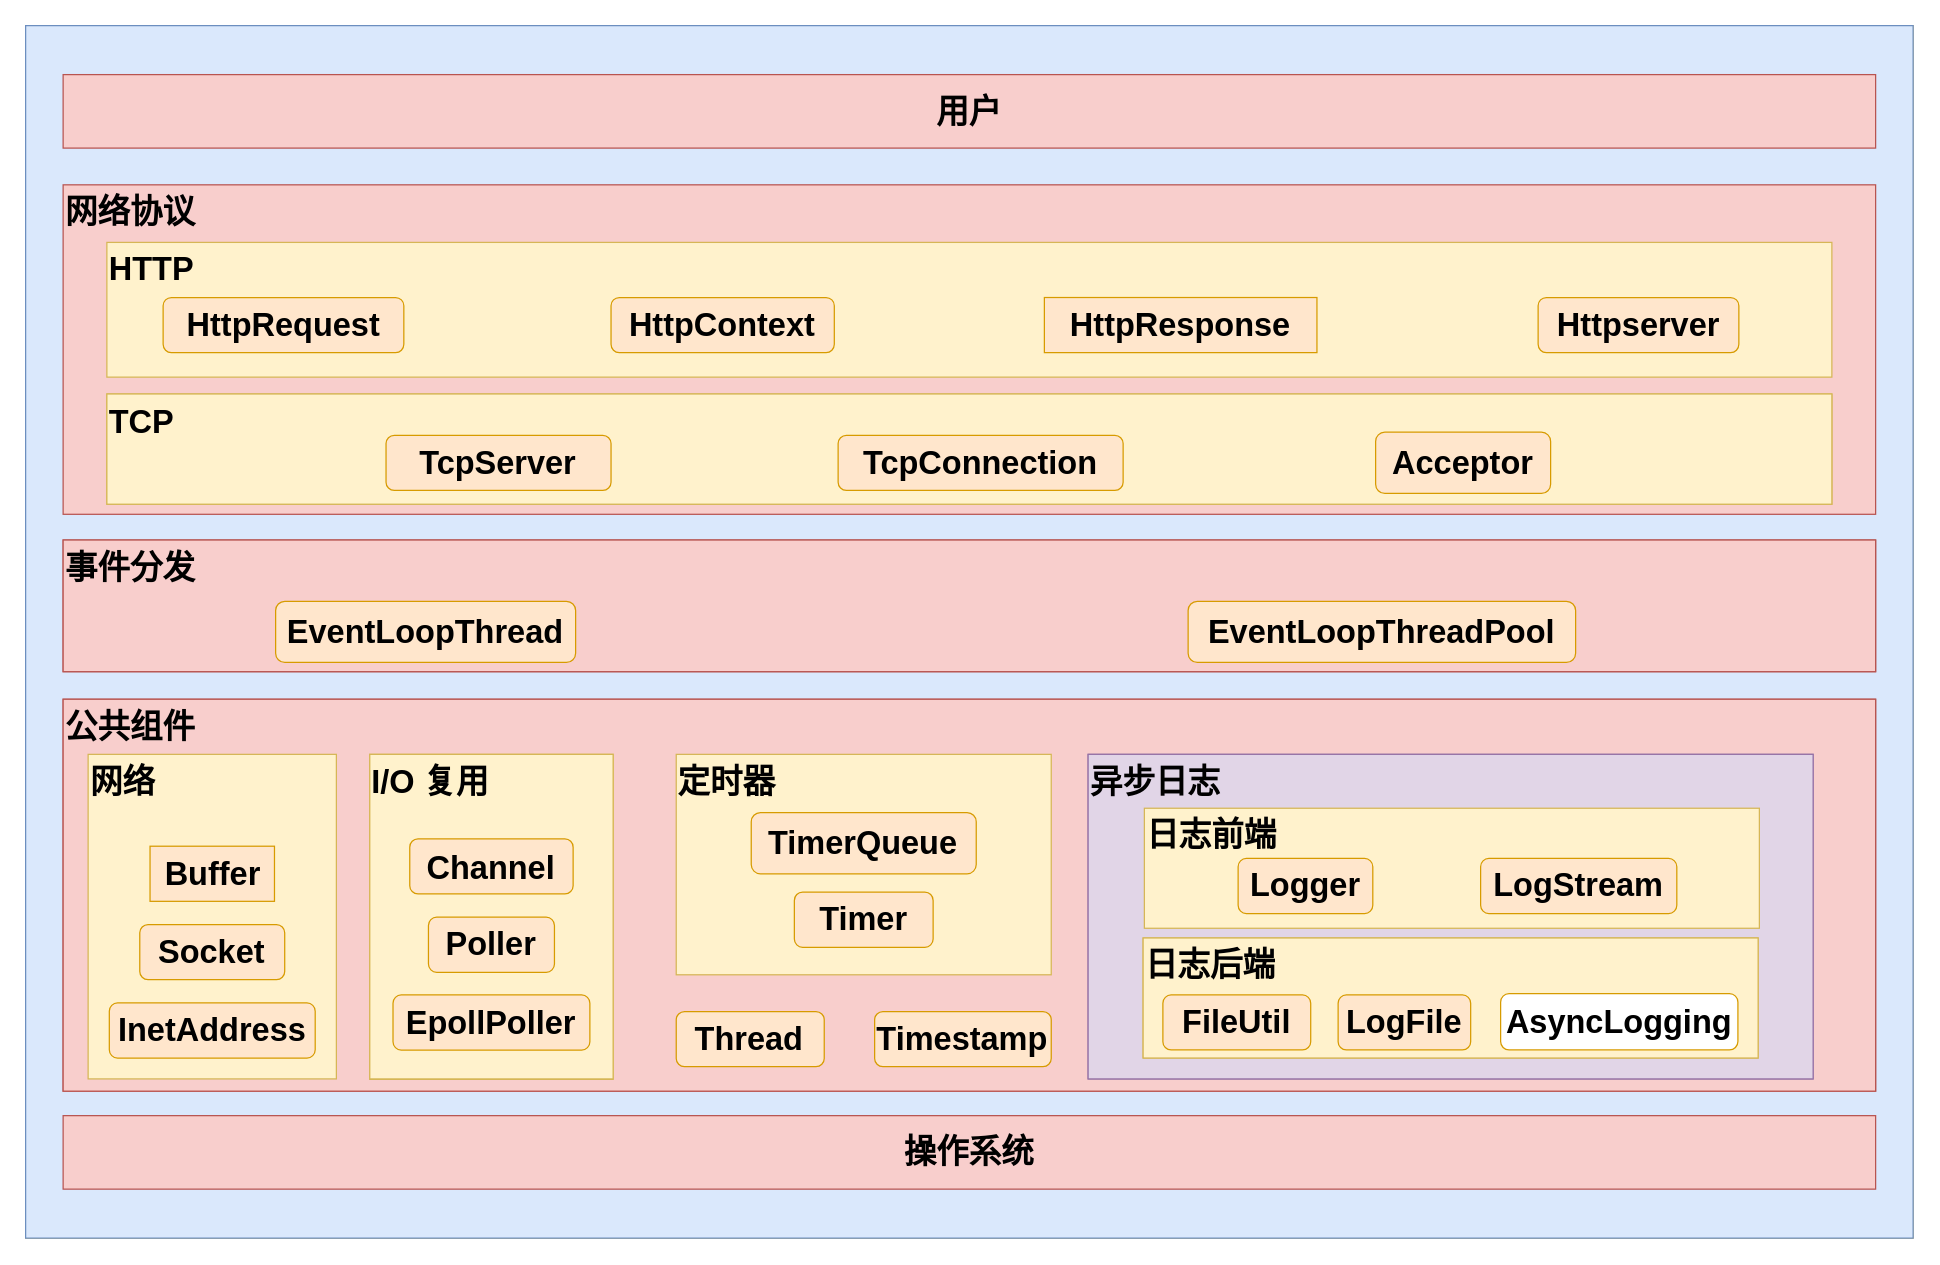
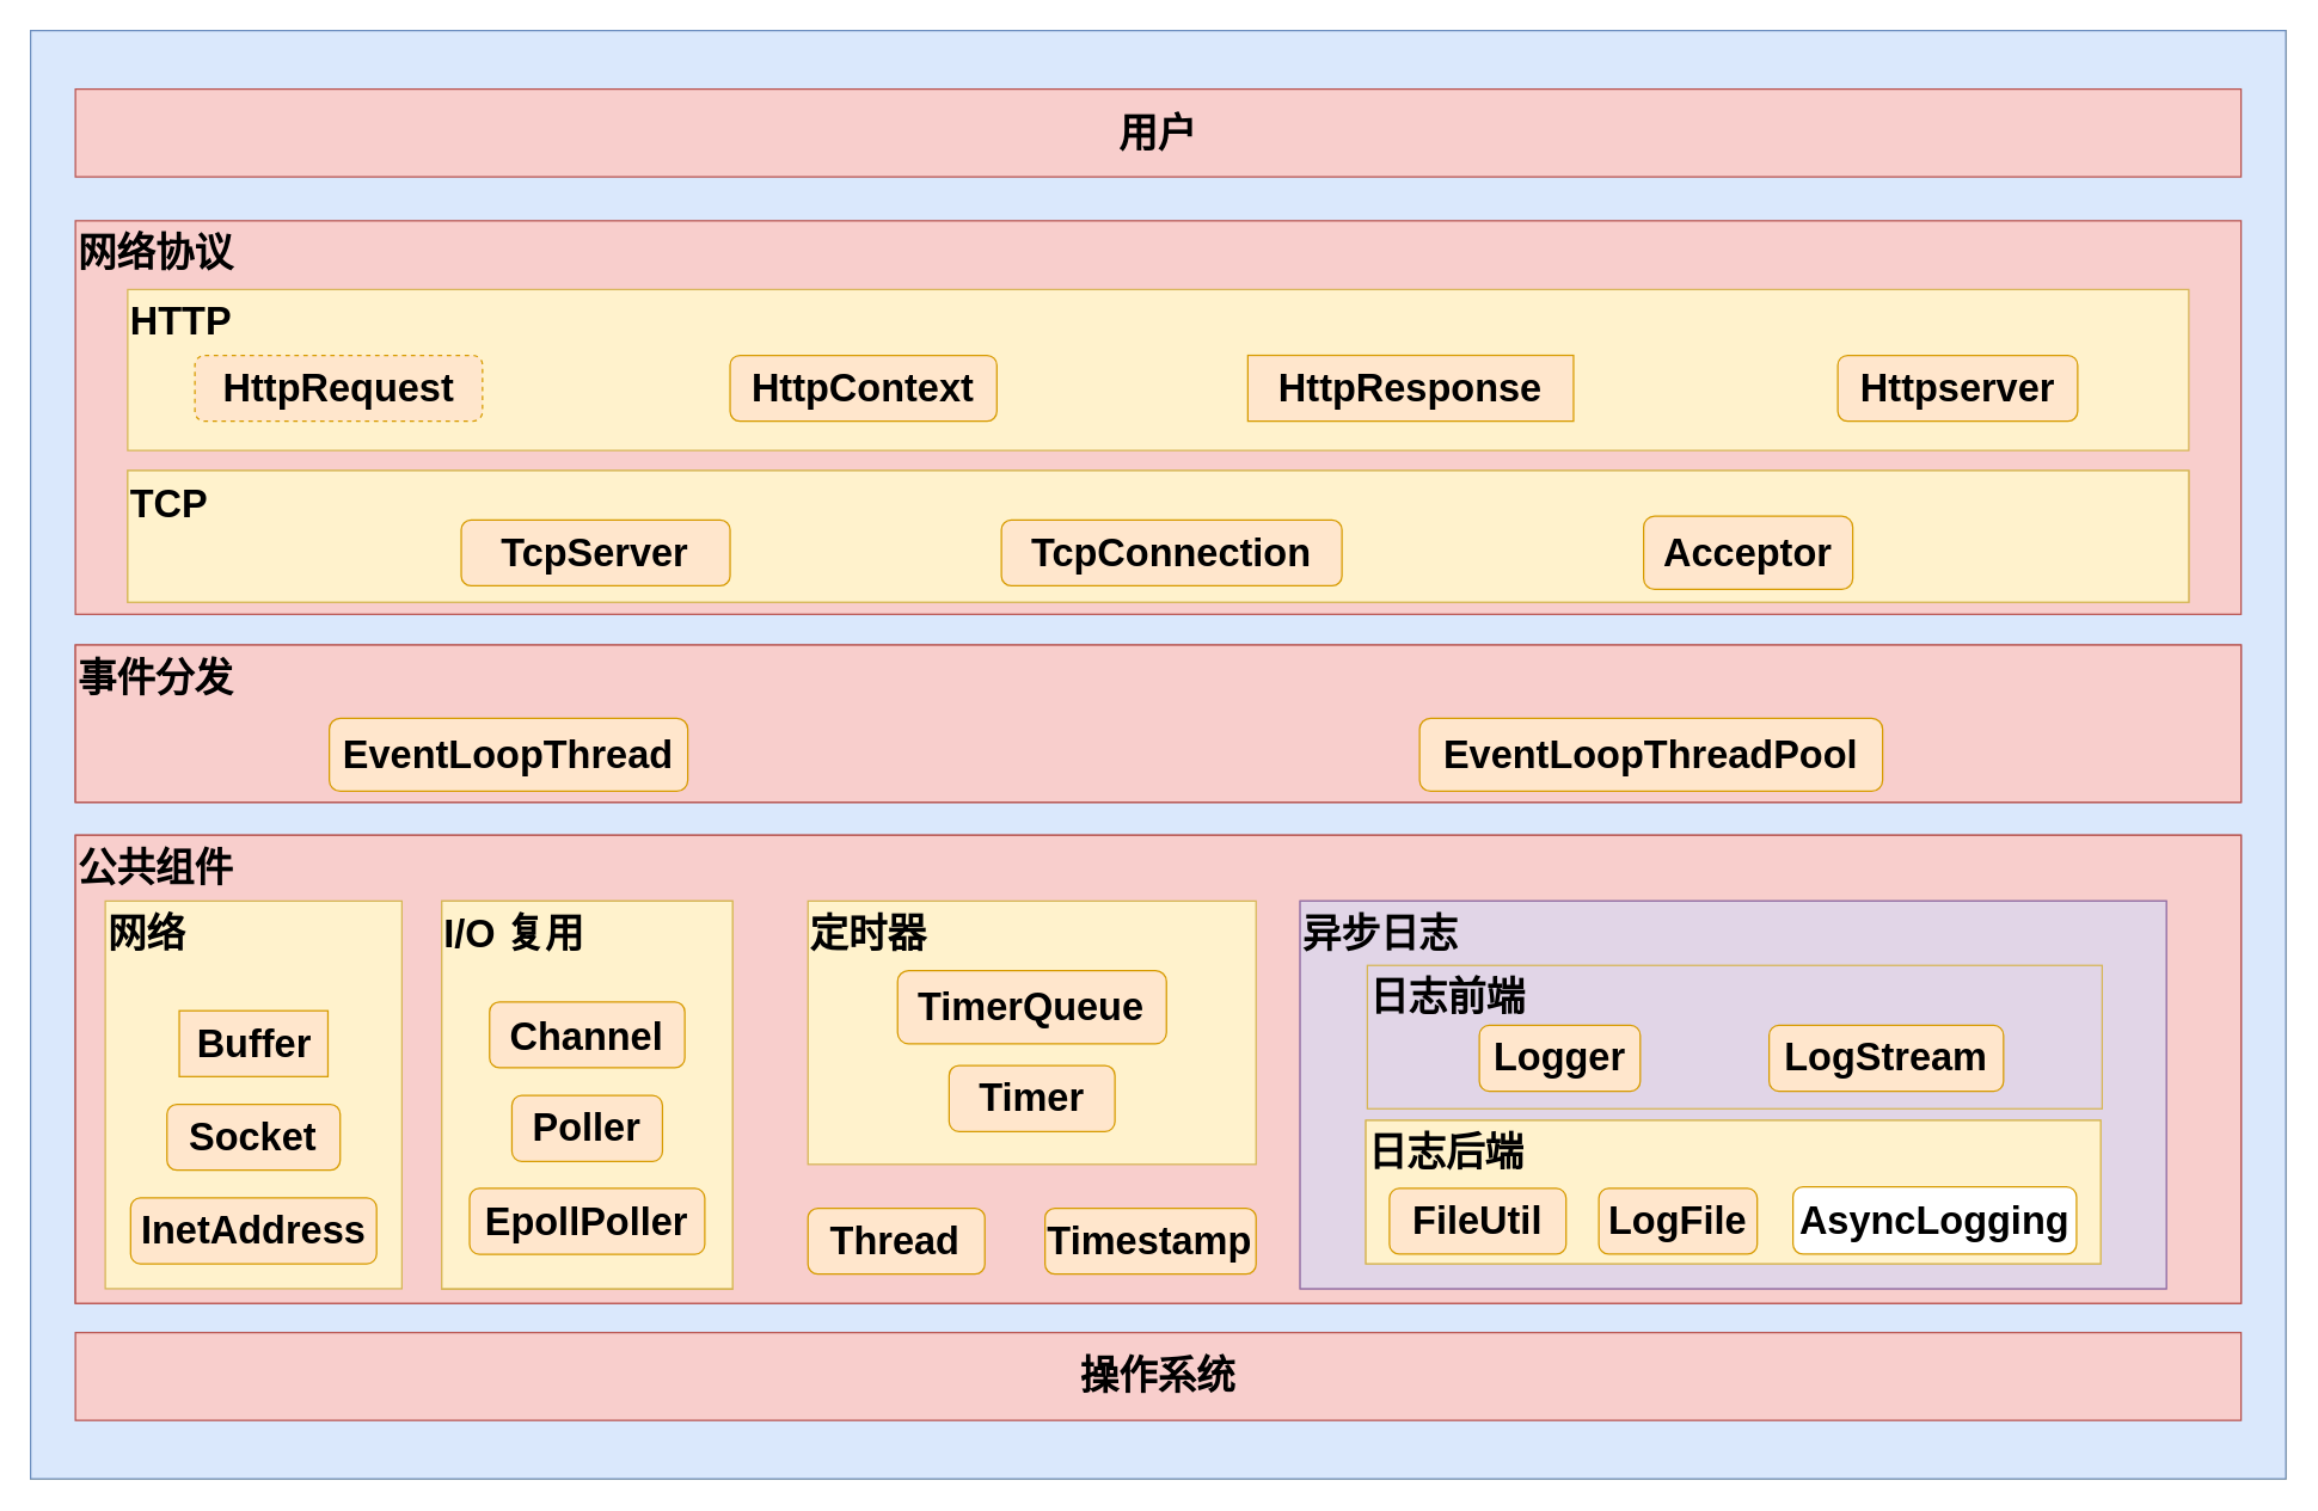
- <mxCell id="41" value="&lt;b&gt;HttpRequest&lt;/b&gt;" style="rounded=1;whiteSpace=wrap;html=1;fontSize=26;imageWidth=24;fillOpacity=100;spacing=3;flipH=0;fillColor=#ffe6cc;strokeColor=#d79b00;" parent="1" vertex="1"><mxGeometry x="129.998" y="237.515" width="192.569" height="44.091" as="geometry" /></mxCell>
+ <mxCell id="41" value="&lt;b&gt;HttpRequest&lt;/b&gt;" style="rounded=1;whiteSpace=wrap;html=1;fontSize=26;imageWidth=24;fillOpacity=100;spacing=3;flipH=0;fillColor=#ffe6cc;strokeColor=#d79b00;dashed=1;" parent="1" vertex="1"><mxGeometry x="129.998" y="237.515" width="192.569" height="44.091" as="geometry" /></mxCell>
- <mxCell id="19" value="&lt;b&gt;日志前端&lt;/b&gt;" style="rounded=0;whiteSpace=wrap;html=1;sketch=0;fontSize=26;align=left;verticalAlign=top;fillColor=#fff2cc;strokeColor=#d6b656;" parent="18" vertex="1"><mxGeometry x="1" width="492" height="96.02" as="geometry" /></mxCell>
+ <mxCell id="19" value="&lt;b&gt;日志前端&lt;/b&gt;" style="rounded=0;whiteSpace=wrap;html=1;sketch=0;fontSize=26;align=left;verticalAlign=top;fillColor=#e1d5e7;strokeColor=#d6b656;" parent="18" vertex="1"><mxGeometry x="1" width="492" height="96.02" as="geometry" /></mxCell>
